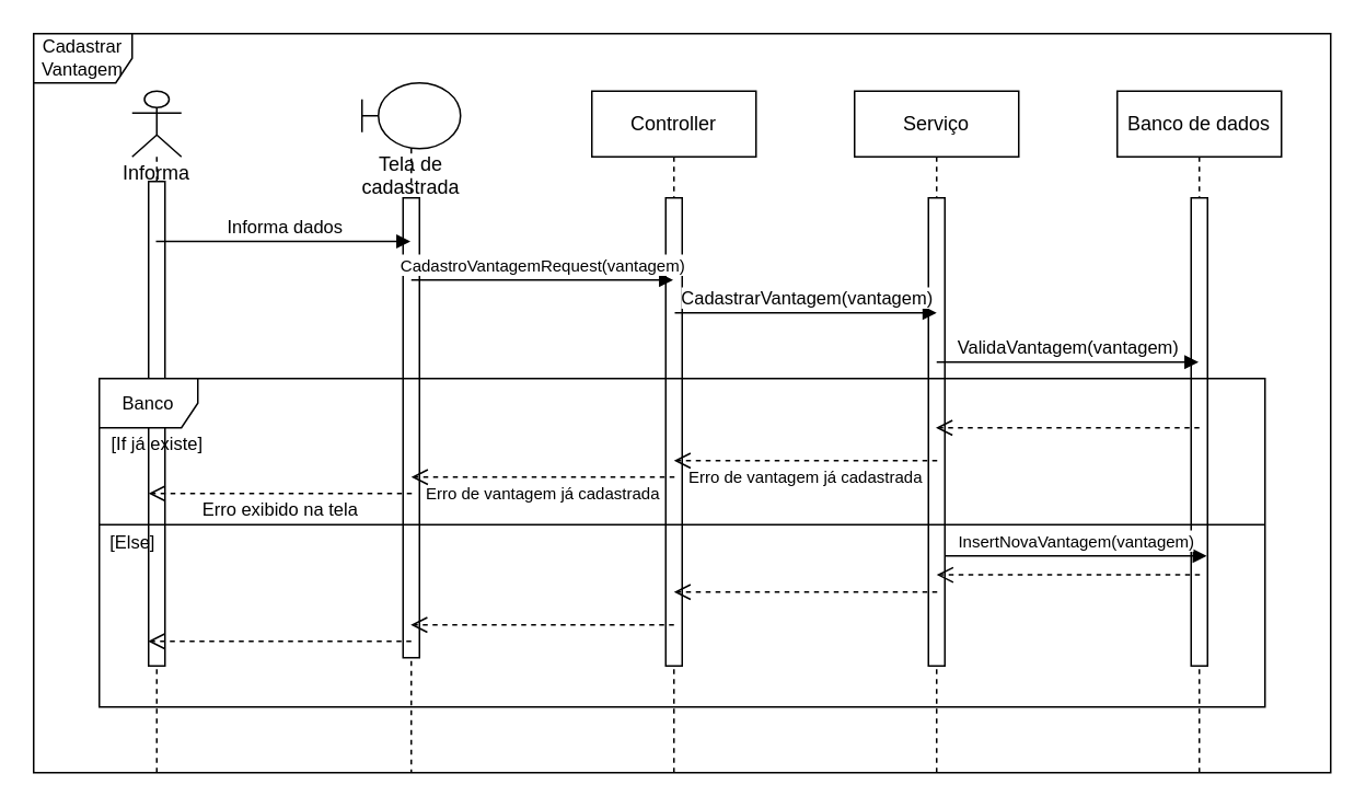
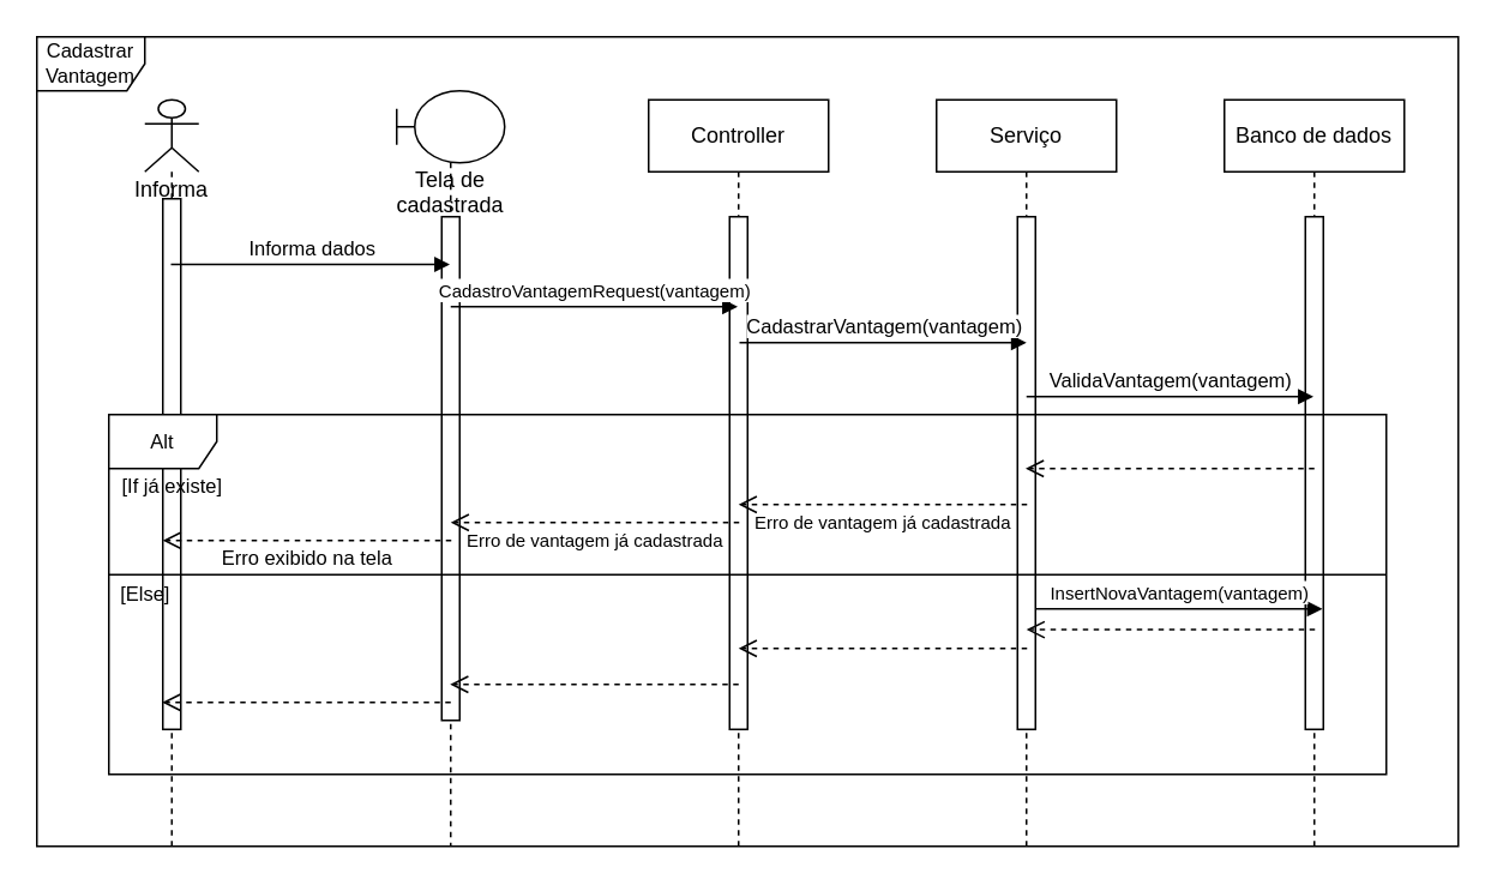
- <mxCell id="36" value="Banco" style="shape=umlFrame;whiteSpace=wrap;html=1;fontSize=11;" parent="1" vertex="1"><mxGeometry x="60" y="230" width="710" height="200" as="geometry" /></mxCell>
+ <mxCell id="36" value="Alt" style="shape=umlFrame;whiteSpace=wrap;html=1;fontSize=11;" parent="1" vertex="1"><mxGeometry x="60" y="230" width="710" height="200" as="geometry" /></mxCell>
